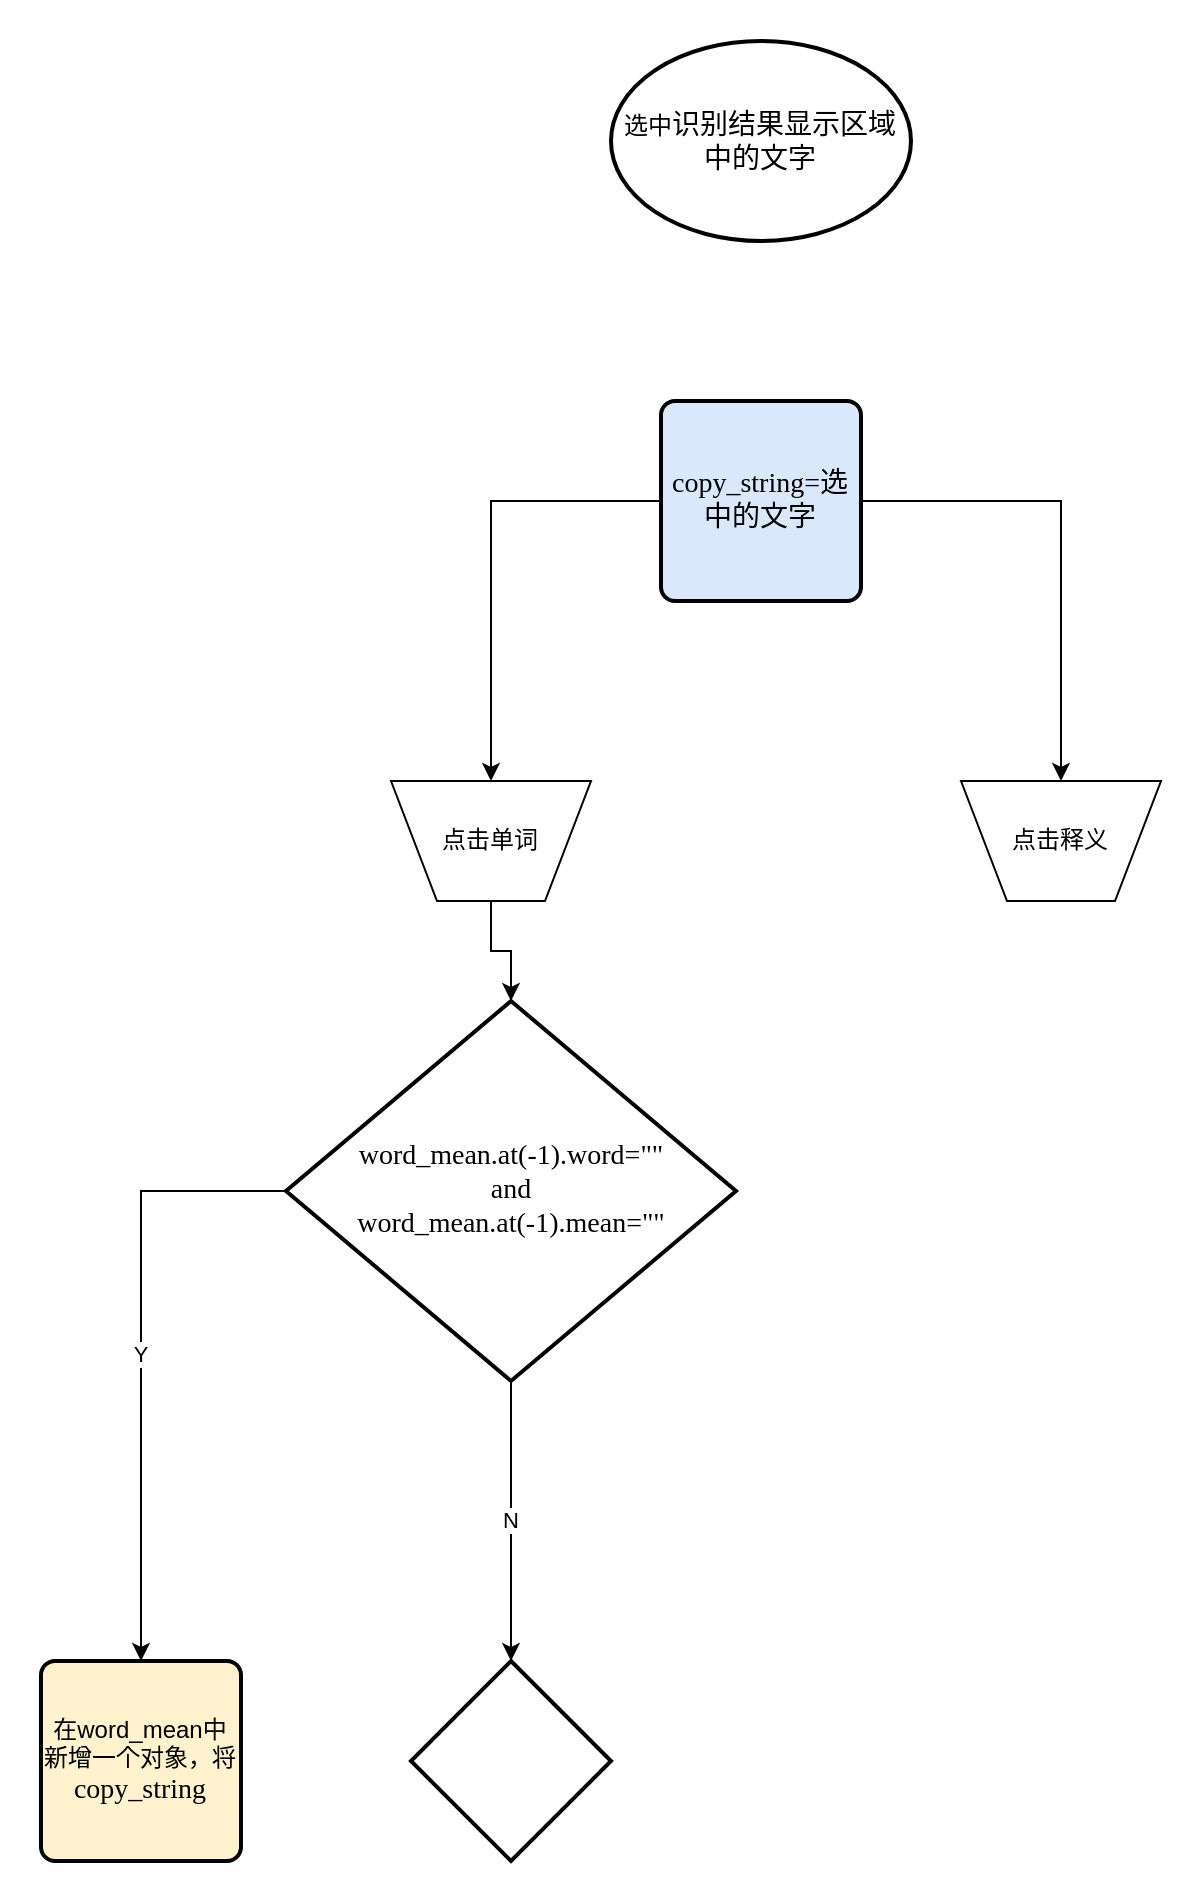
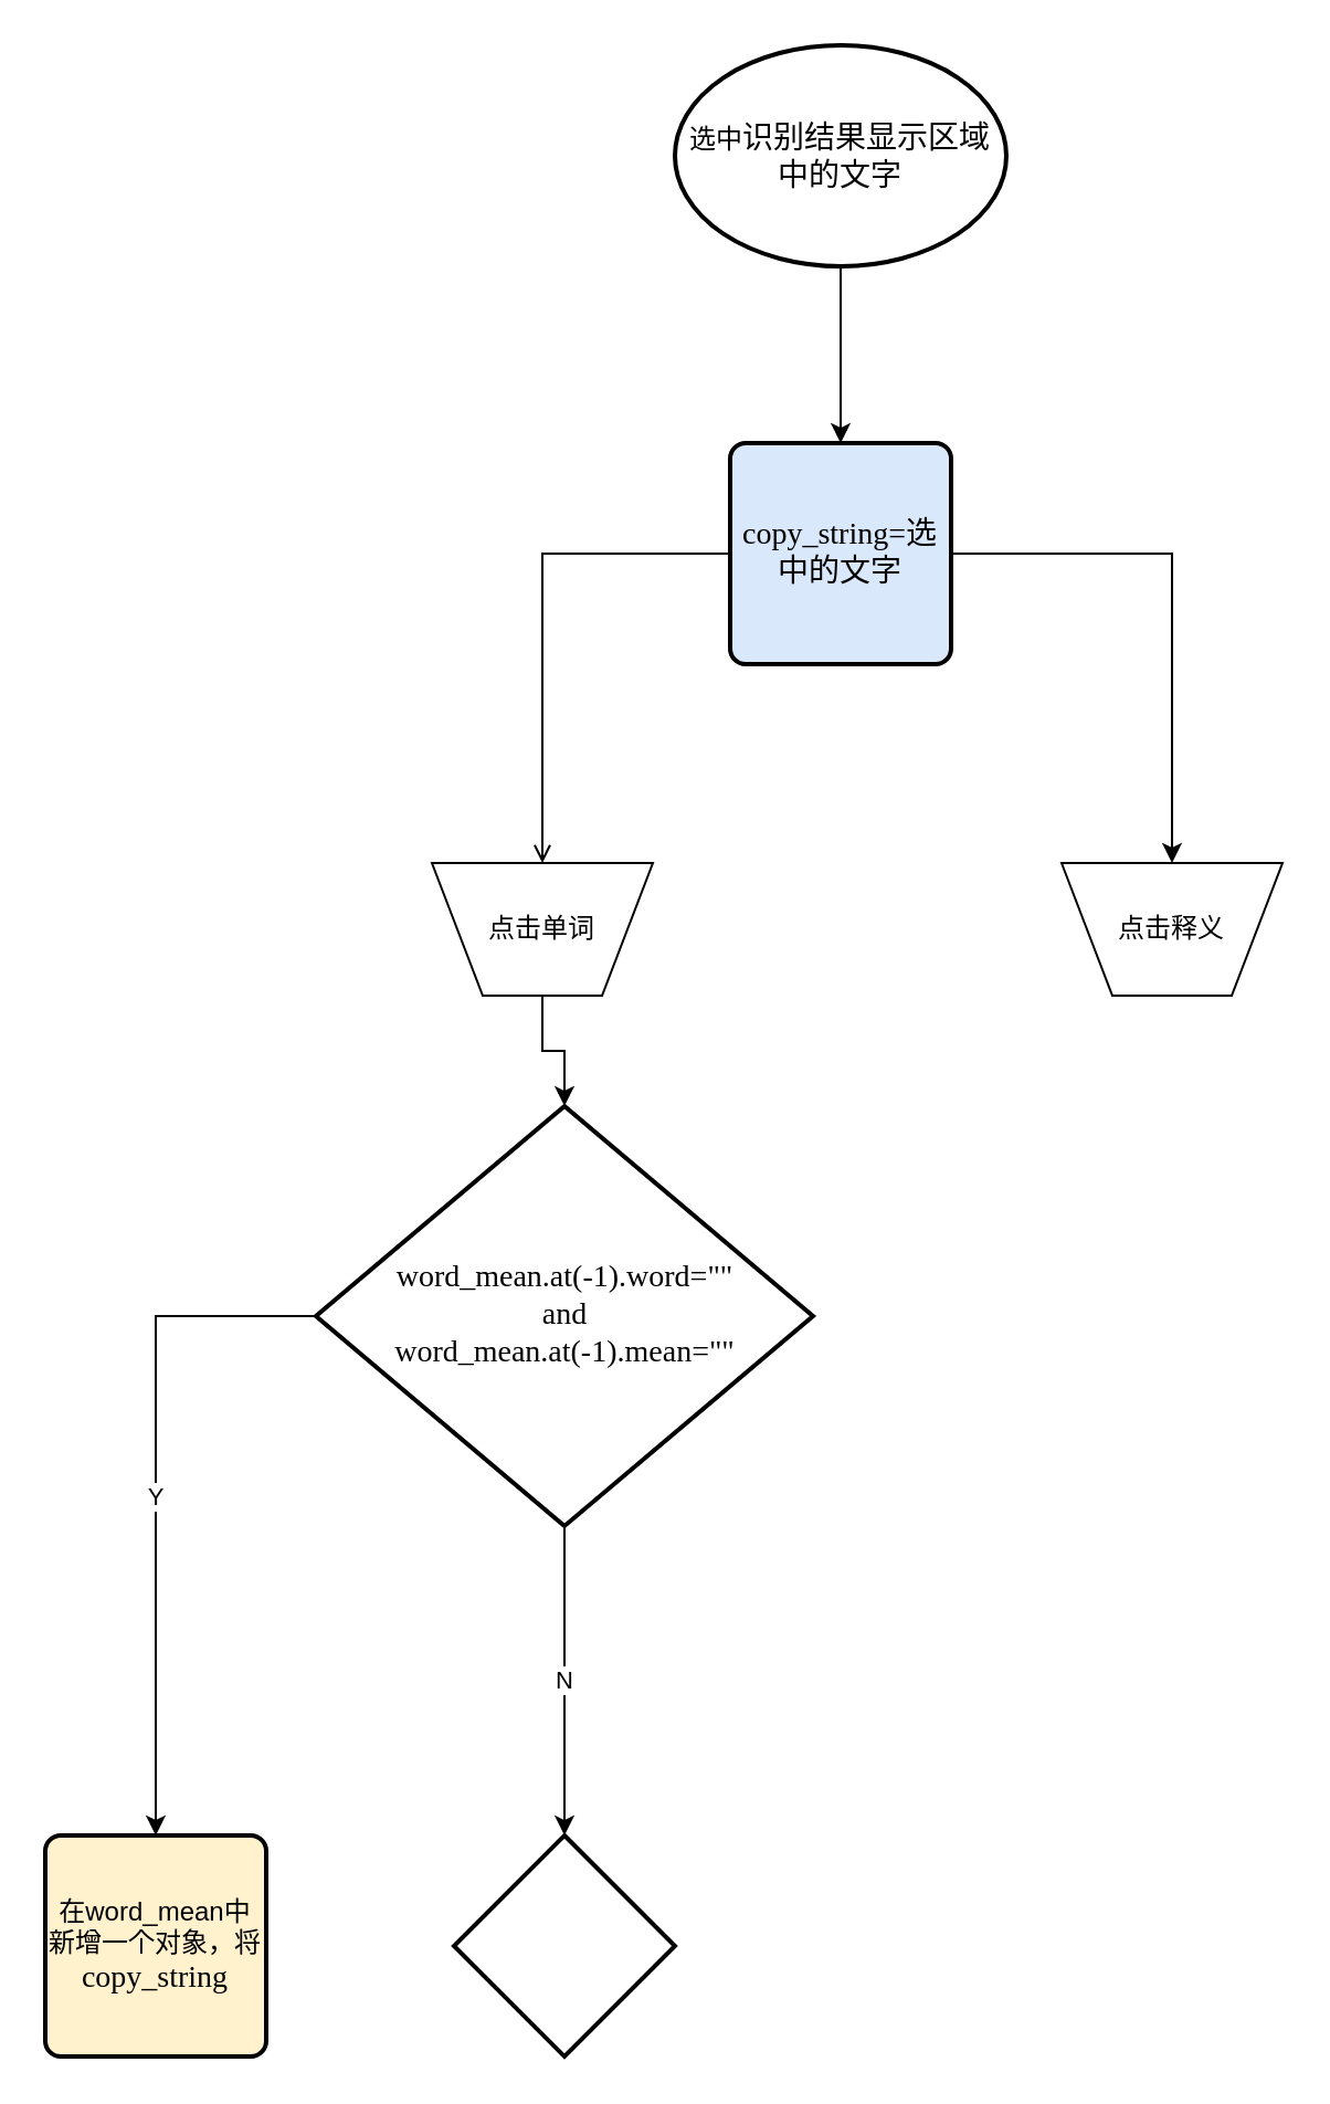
+ <mxCell id="2" style="edgeStyle=orthogonalEdgeStyle;rounded=0;orthogonalLoop=1;jettySize=auto;html=1;exitX=0.5;exitY=1;exitDx=0;exitDy=0;exitPerimeter=0;entryX=0.5;entryY=0;entryDx=0;entryDy=0;" edge="1" parent="1" source="3" target="6"><mxGeometry relative="1" as="geometry" /></mxCell>
- <mxCell id="4" style="edgeStyle=orthogonalEdgeStyle;rounded=0;orthogonalLoop=1;jettySize=auto;html=1;exitX=0;exitY=0.5;exitDx=0;exitDy=0;" edge="1" parent="1" source="6" target="7"><mxGeometry relative="1" as="geometry" /></mxCell>
+ <mxCell id="4" style="edgeStyle=orthogonalEdgeStyle;rounded=0;orthogonalLoop=1;jettySize=auto;html=1;exitX=0;exitY=0.5;exitDx=0;exitDy=0;endArrow=open;" edge="1" parent="1" source="6" target="7"><mxGeometry relative="1" as="geometry" /></mxCell>
